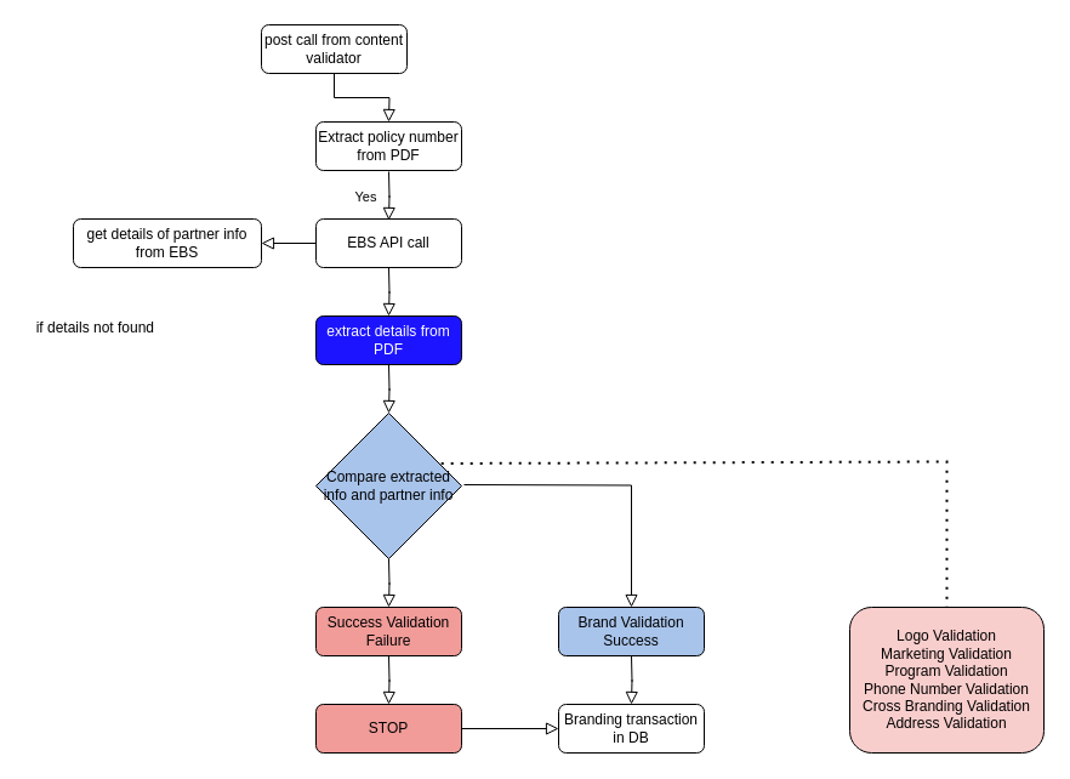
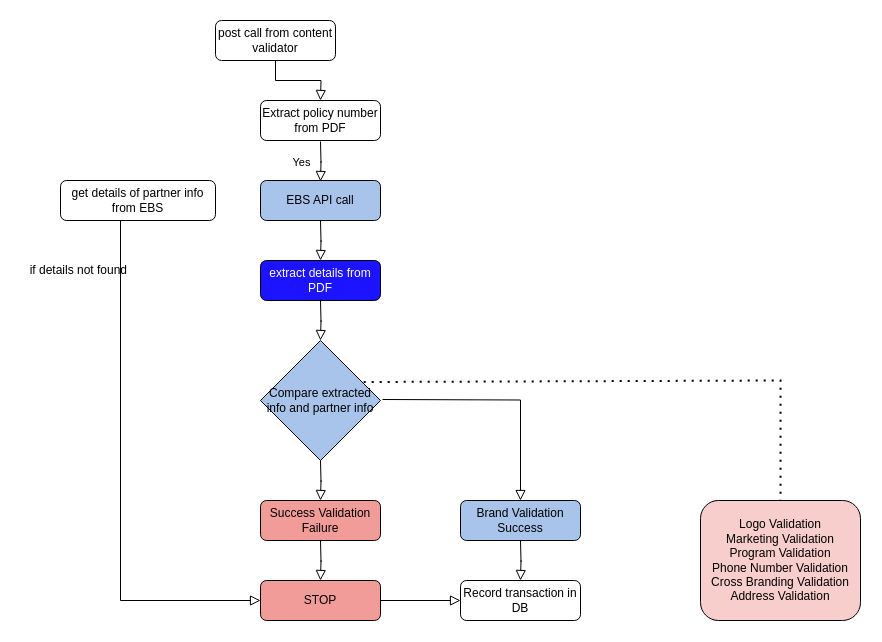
- <mxCell id="19" value="" style="rounded=0;html=1;jettySize=auto;orthogonalLoop=1;fontSize=11;endArrow=block;endFill=0;endSize=8;strokeWidth=1;shadow=0;labelBackgroundColor=none;edgeStyle=orthogonalEdgeStyle;exitX=0;exitY=0.5;exitDx=0;exitDy=0;entryX=1;entryY=0.5;entryDx=0;entryDy=0;" edge="1" parent="1" source="5" target="6"><mxGeometry relative="1" as="geometry"><mxPoint x="520" y="140" as="sourcePoint" /><mxPoint x="520" y="180" as="targetPoint" /></mxGeometry></mxCell>
- <mxCell id="5" value="EBS API call" style="rounded=1;whiteSpace=wrap;html=1;fontSize=12;glass=0;strokeWidth=1;shadow=0;" parent="1" vertex="1"><mxGeometry x="260" y="180" width="120" height="40" as="geometry" /></mxCell>
+ <mxCell id="5" value="EBS API call" style="rounded=1;whiteSpace=wrap;html=1;fontSize=12;glass=0;strokeWidth=1;shadow=0;fillColor=#a9c4eb;" parent="1" vertex="1"><mxGeometry x="260" y="180" width="120" height="40" as="geometry" /></mxCell>
+ <mxCell id="24" value="" style="rounded=0;html=1;jettySize=auto;orthogonalLoop=1;fontSize=11;endArrow=block;endFill=0;endSize=8;strokeWidth=1;shadow=0;labelBackgroundColor=none;edgeStyle=orthogonalEdgeStyle;exitX=0.5;exitY=1;exitDx=0;exitDy=0;entryX=0;entryY=0.5;entryDx=0;entryDy=0;" edge="1" parent="1" source="6" target="10"><mxGeometry relative="1" as="geometry"><mxPoint x="220" y="240" as="sourcePoint" /><mxPoint x="140" y="240" as="targetPoint" /><Array as="points"><mxPoint x="120" y="600" /></Array></mxGeometry></mxCell>
- <mxCell id="12" value="Branding transaction in DB" style="rounded=1;whiteSpace=wrap;html=1;fontSize=12;glass=0;strokeWidth=1;shadow=0;" vertex="1" parent="1"><mxGeometry x="460" y="580" width="120" height="40" as="geometry" /></mxCell>
+ <mxCell id="12" value="Record transaction in DB" style="rounded=1;whiteSpace=wrap;html=1;fontSize=12;glass=0;strokeWidth=1;shadow=0;" vertex="1" parent="1"><mxGeometry x="460" y="580" width="120" height="40" as="geometry" /></mxCell>
